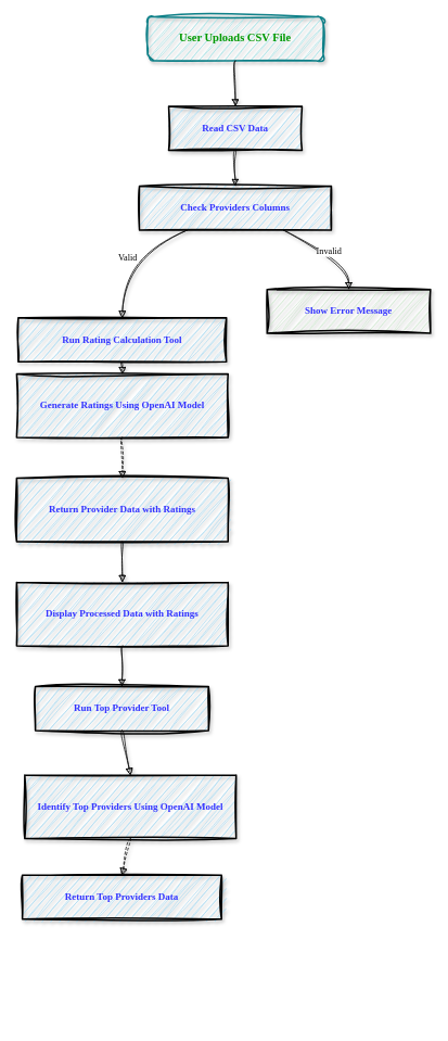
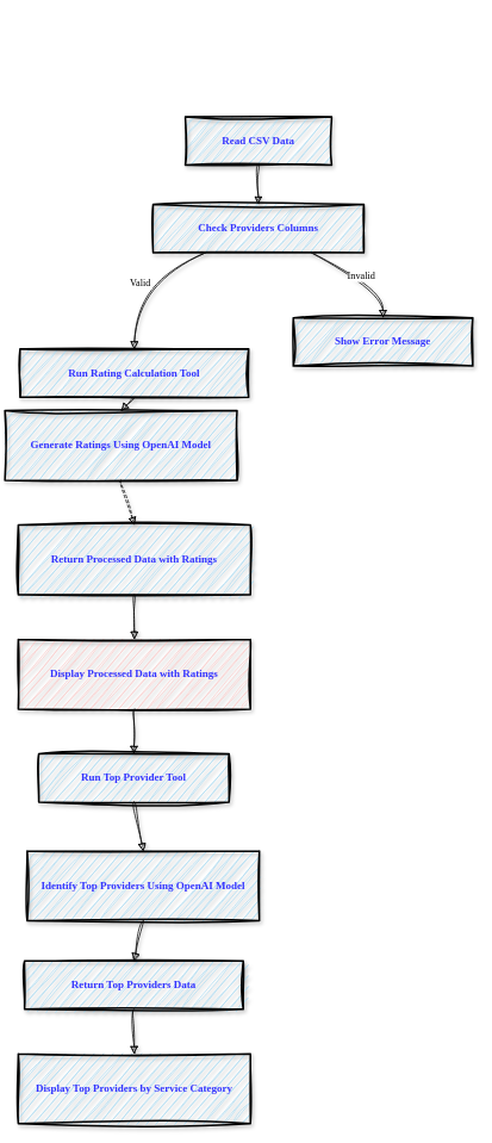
- <mxCell id="2" value="User Uploads CSV File" style="whiteSpace=wrap;strokeWidth=2;sketch=1;curveFitting=1;jiggle=2;fillColor=#b0e3e6;shadow=1;fontFamily=Merienda;fontSource=https%3A%2F%2Ffonts.googleapis.com%2Fcss%3Ffamily%3DMerienda;fontSize=14;fontStyle=1;strokeColor=#0e8088;gradientColor=none;rounded=1;fontColor=#009900;" vertex="1" parent="1"><mxGeometry x="181" y="20" width="216" height="54" as="geometry" /></mxCell>
- <mxCell id="14" value="" style="curved=1;startArrow=none;endArrow=block;exitX=0.5;exitY=1;entryX=0.5;entryY=0;rounded=0;sketch=1;curveFitting=1;jiggle=2;fillColor=#b1ddf0;strokeColor=#000000;shadow=1;" edge="1" parent="1" source="2" target="3"><mxGeometry relative="1" as="geometry"><Array as="points" /></mxGeometry></mxCell>
- <mxCell id="13" value="Show Error Message" style="whiteSpace=wrap;strokeWidth=2;sketch=1;curveFitting=1;jiggle=2;fillColor=#d5e8d4;strokeColor=#000000;shadow=1;fontStyle=1;fontColor=#3333FF;fontFamily=Merienda;fontSource=https%3A%2F%2Ffonts.googleapis.com%2Fcss%3Ffamily%3DMerienda;" vertex="1" parent="1"><mxGeometry x="328" y="355" width="201" height="54" as="geometry" /></mxCell>
+ <mxCell id="13" value="Show Error Message" style="whiteSpace=wrap;strokeWidth=2;sketch=1;curveFitting=1;jiggle=2;fillColor=#b1ddf0;strokeColor=#000000;shadow=1;fontStyle=1;fontColor=#3333FF;fontFamily=Merienda;fontSource=https%3A%2F%2Ffonts.googleapis.com%2Fcss%3Ffamily%3DMerienda;" vertex="1" parent="1"><mxGeometry x="328" y="355" width="201" height="54" as="geometry" /></mxCell>
- <mxCell id="6" value="Generate Ratings Using OpenAI Model" style="whiteSpace=wrap;strokeWidth=2;sketch=1;curveFitting=1;jiggle=2;fillColor=#b1ddf0;strokeColor=#000000;shadow=1;fontStyle=1;fontColor=#3333FF;fontFamily=Merienda;fontSource=https%3A%2F%2Ffonts.googleapis.com%2Fcss%3Ffamily%3DMerienda;" vertex="1" parent="1"><mxGeometry x="20" y="459" width="260" height="78" as="geometry" /></mxCell>
+ <mxCell id="6" value="Generate Ratings Using OpenAI Model" style="whiteSpace=wrap;strokeWidth=2;sketch=1;curveFitting=1;jiggle=2;fillColor=#b1ddf0;strokeColor=#000000;shadow=1;fontStyle=1;fontColor=#3333FF;fontFamily=Merienda;fontSource=https%3A%2F%2Ffonts.googleapis.com%2Fcss%3Ffamily%3DMerienda;" vertex="1" parent="1"><mxGeometry x="5" y="459" width="260" height="78" as="geometry" /></mxCell>
- <mxCell id="7" value="Return Provider Data with Ratings" style="whiteSpace=wrap;strokeWidth=2;sketch=1;curveFitting=1;jiggle=2;fillColor=#b1ddf0;strokeColor=#000000;shadow=1;fontFamily=Merienda;fontSource=https%3A%2F%2Ffonts.googleapis.com%2Fcss%3Ffamily%3DMerienda;fontStyle=1;fontColor=#3333FF;" vertex="1" parent="1"><mxGeometry x="20" y="587" width="260" height="78" as="geometry" /></mxCell>
+ <mxCell id="7" value="Return Processed Data with Ratings" style="whiteSpace=wrap;strokeWidth=2;sketch=1;curveFitting=1;jiggle=2;fillColor=#b1ddf0;strokeColor=#000000;shadow=1;fontFamily=Merienda;fontSource=https%3A%2F%2Ffonts.googleapis.com%2Fcss%3Ffamily%3DMerienda;fontStyle=1;fontColor=#3333FF;" vertex="1" parent="1"><mxGeometry x="20" y="587" width="260" height="78" as="geometry" /></mxCell>
- <mxCell id="8" value="Display Processed Data with Ratings" style="whiteSpace=wrap;strokeWidth=2;sketch=1;curveFitting=1;jiggle=2;fillColor=#b1ddf0;strokeColor=#000000;shadow=1;fontStyle=1;fontFamily=Merienda;fontSource=https%3A%2F%2Ffonts.googleapis.com%2Fcss%3Ffamily%3DMerienda;fontColor=#3333FF;" vertex="1" parent="1"><mxGeometry x="20" y="715" width="260" height="78" as="geometry" /></mxCell>
+ <mxCell id="8" value="Display Processed Data with Ratings" style="whiteSpace=wrap;strokeWidth=2;sketch=1;curveFitting=1;jiggle=2;fillColor=#f8cecc;strokeColor=#000000;shadow=1;fontStyle=1;fontFamily=Merienda;fontSource=https%3A%2F%2Ffonts.googleapis.com%2Fcss%3Ffamily%3DMerienda;fontColor=#3333FF;" vertex="1" parent="1"><mxGeometry x="20" y="715" width="260" height="78" as="geometry" /></mxCell>
- <mxCell id="22" value="" style="curved=1;startArrow=none;endArrow=block;exitX=0.5;exitY=1;entryX=0.5;entryY=-0.01;rounded=0;sketch=1;curveFitting=1;jiggle=2;fillColor=#b1ddf0;strokeColor=#000000;shadow=1;dashed=1;" edge="1" parent="1" source="10" target="11"><mxGeometry relative="1" as="geometry"><Array as="points" /></mxGeometry></mxCell>
+ <mxCell id="22" value="" style="curved=1;startArrow=none;endArrow=block;exitX=0.5;exitY=1;entryX=0.5;entryY=-0.01;rounded=0;sketch=1;curveFitting=1;jiggle=2;fillColor=#b1ddf0;strokeColor=#000000;shadow=1;" edge="1" parent="1" source="10" target="11"><mxGeometry relative="1" as="geometry"><Array as="points" /></mxGeometry></mxCell>
+ <mxCell id="23" value="" style="curved=1;startArrow=none;endArrow=block;exitX=0.5;exitY=0.99;entryX=0.5;entryY=0;rounded=0;sketch=1;curveFitting=1;jiggle=2;fillColor=#b1ddf0;strokeColor=#000000;shadow=1;" edge="1" parent="1" source="11" target="12"><mxGeometry relative="1" as="geometry"><Array as="points" /></mxGeometry></mxCell>
+ <mxCell id="12" value="Display Top Providers by Service Category" style="whiteSpace=wrap;strokeWidth=2;sketch=1;curveFitting=1;jiggle=2;fillColor=#b1ddf0;strokeColor=#000000;shadow=1;fontColor=#3333FF;fontStyle=1;fontFamily=Merienda;fontSource=https%3A%2F%2Ffonts.googleapis.com%2Fcss%3Ffamily%3DMerienda;" vertex="1" parent="1"><mxGeometry x="20" y="1179" width="260" height="78" as="geometry" /></mxCell>
